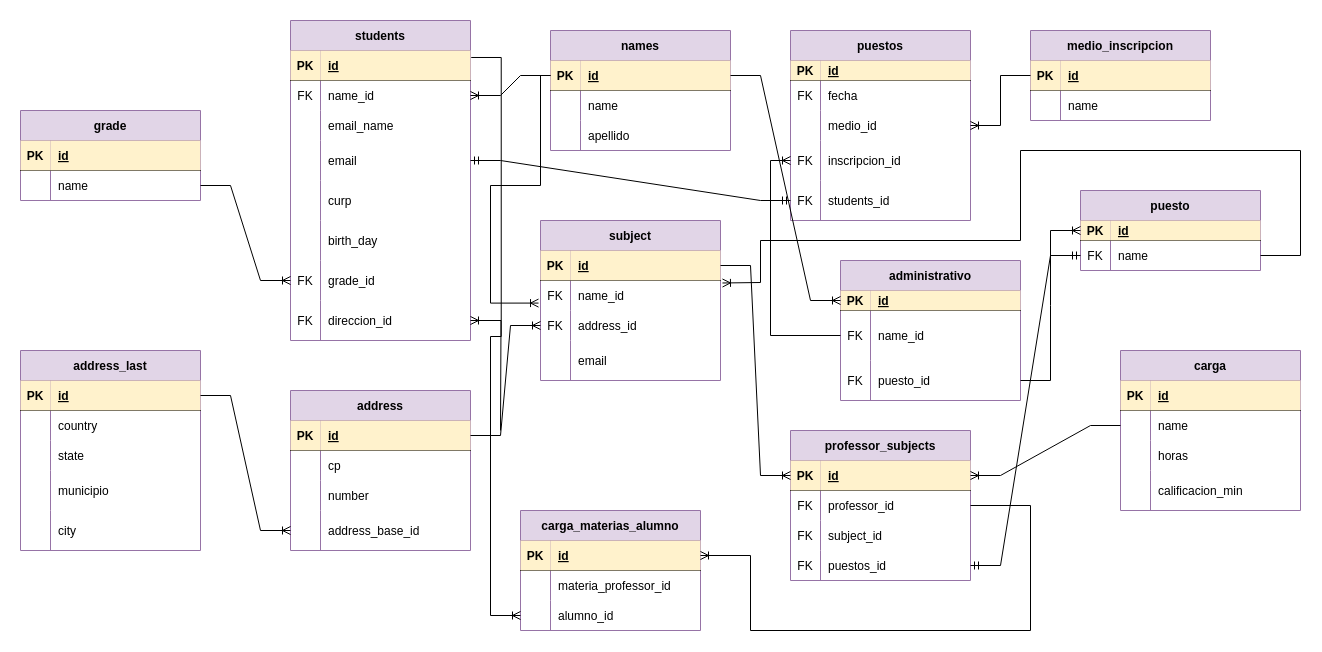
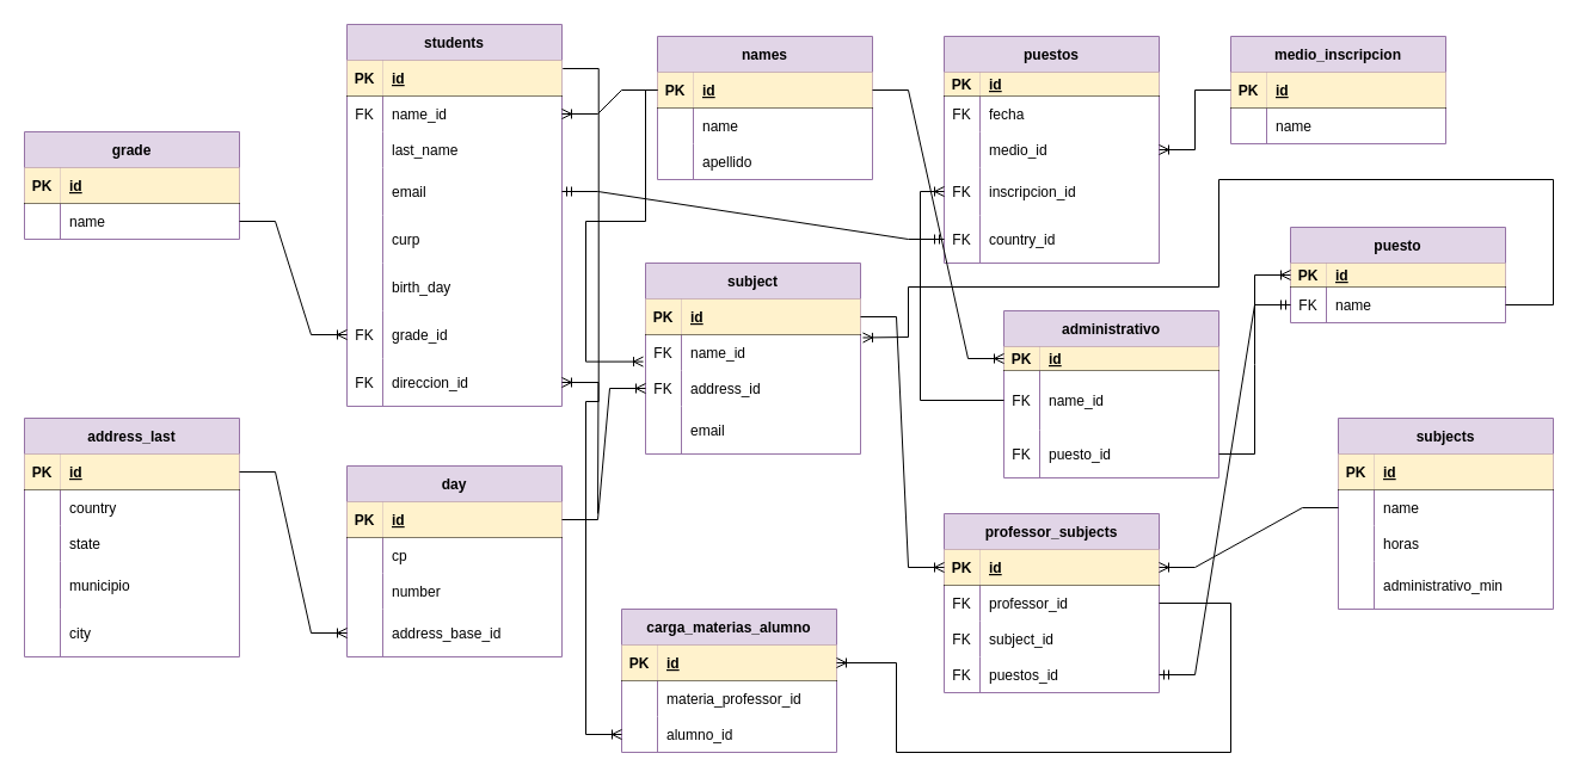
- <mxCell id="11" value="email_name" style="shape=partialRectangle;connectable=0;fillColor=none;top=0;left=0;bottom=0;right=0;align=left;spacingLeft=6;overflow=hidden;" vertex="1" parent="9"><mxGeometry x="30" width="150" height="30" as="geometry"><mxRectangle width="150" height="30" as="alternateBounds" /></mxGeometry></mxCell>
+ <mxCell id="11" value="last_name" style="shape=partialRectangle;connectable=0;fillColor=none;top=0;left=0;bottom=0;right=0;align=left;spacingLeft=6;overflow=hidden;" vertex="1" parent="9"><mxGeometry x="30" width="150" height="30" as="geometry"><mxRectangle width="150" height="30" as="alternateBounds" /></mxGeometry></mxCell>
- <mxCell id="114" value="students_id" style="shape=partialRectangle;connectable=0;fillColor=none;top=0;left=0;bottom=0;right=0;align=left;spacingLeft=6;overflow=hidden;" vertex="1" parent="112"><mxGeometry x="30" width="150" height="40" as="geometry"><mxRectangle width="150" height="40" as="alternateBounds" /></mxGeometry></mxCell>
+ <mxCell id="114" value="country_id" style="shape=partialRectangle;connectable=0;fillColor=none;top=0;left=0;bottom=0;right=0;align=left;spacingLeft=6;overflow=hidden;" vertex="1" parent="112"><mxGeometry x="30" width="150" height="40" as="geometry"><mxRectangle width="150" height="40" as="alternateBounds" /></mxGeometry></mxCell>
- <mxCell id="122" value="carga" style="shape=table;startSize=30;container=1;collapsible=1;childLayout=tableLayout;fixedRows=1;rowLines=0;fontStyle=1;align=center;resizeLast=1;fillColor=#e1d5e7;strokeColor=#9673a6;" vertex="1" parent="1"><mxGeometry x="1120" y="350" width="180" height="160" as="geometry"><mxRectangle x="80" y="40" width="90" height="30" as="alternateBounds" /></mxGeometry></mxCell>
+ <mxCell id="122" value="subjects" style="shape=table;startSize=30;container=1;collapsible=1;childLayout=tableLayout;fixedRows=1;rowLines=0;fontStyle=1;align=center;resizeLast=1;fillColor=#e1d5e7;strokeColor=#9673a6;" vertex="1" parent="1"><mxGeometry x="1120" y="350" width="180" height="160" as="geometry"><mxRectangle x="80" y="40" width="90" height="30" as="alternateBounds" /></mxGeometry></mxCell>
- <mxCell id="27" value="address" style="shape=table;startSize=30;container=1;collapsible=1;childLayout=tableLayout;fixedRows=1;rowLines=0;fontStyle=1;align=center;resizeLast=1;fillColor=#e1d5e7;strokeColor=#9673a6;" vertex="1" parent="1"><mxGeometry x="290" y="390" width="180" height="160" as="geometry"><mxRectangle x="80" y="40" width="90" height="30" as="alternateBounds" /></mxGeometry></mxCell>
+ <mxCell id="27" value="day" style="shape=table;startSize=30;container=1;collapsible=1;childLayout=tableLayout;fixedRows=1;rowLines=0;fontStyle=1;align=center;resizeLast=1;fillColor=#e1d5e7;strokeColor=#9673a6;" vertex="1" parent="1"><mxGeometry x="290" y="390" width="180" height="160" as="geometry"><mxRectangle x="80" y="40" width="90" height="30" as="alternateBounds" /></mxGeometry></mxCell>
- <mxCell id="134" value="calificacion_min" style="shape=partialRectangle;connectable=0;fillColor=none;top=0;left=0;bottom=0;right=0;align=left;spacingLeft=6;overflow=hidden;" vertex="1" parent="132"><mxGeometry x="30" width="150" height="40" as="geometry"><mxRectangle width="150" height="40" as="alternateBounds" /></mxGeometry></mxCell>
+ <mxCell id="134" value="administrativo_min" style="shape=partialRectangle;connectable=0;fillColor=none;top=0;left=0;bottom=0;right=0;align=left;spacingLeft=6;overflow=hidden;" vertex="1" parent="132"><mxGeometry x="30" width="150" height="40" as="geometry"><mxRectangle width="150" height="40" as="alternateBounds" /></mxGeometry></mxCell>
